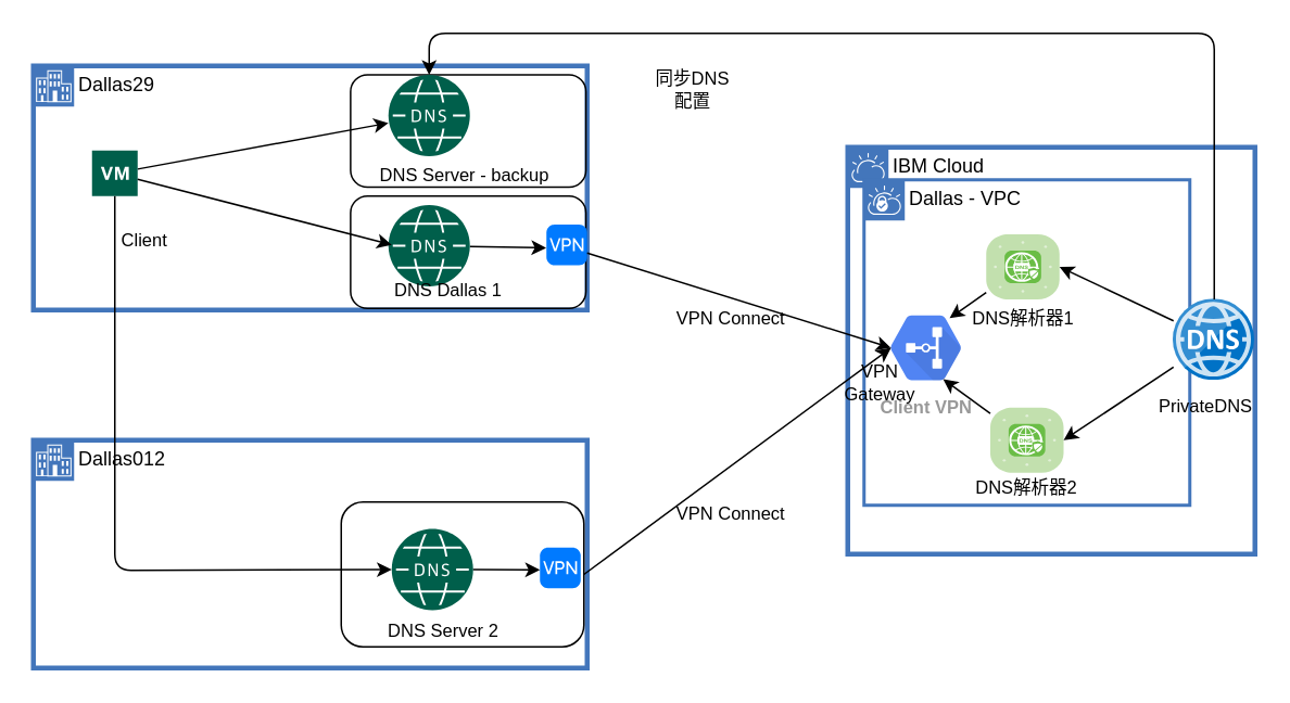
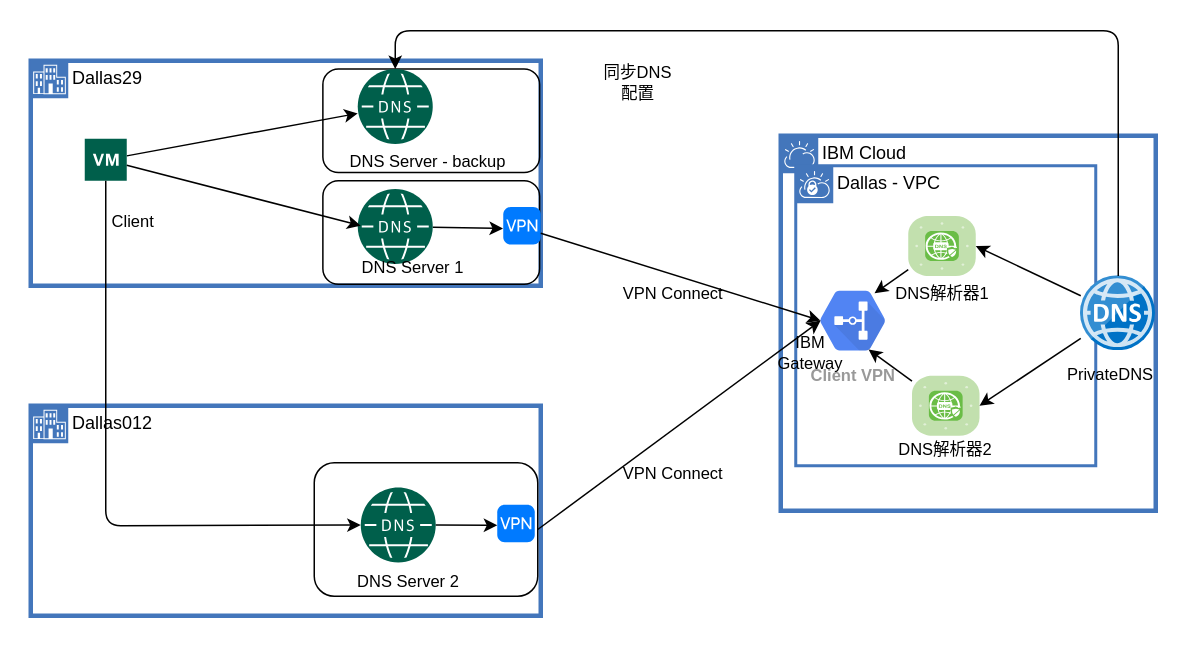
- <mxCell id="18" value="&lt;font style=&quot;font-size: 11px&quot;&gt;DNS Dallas 1&lt;/font&gt;" style="text;html=1;strokeColor=none;fillColor=none;align=center;verticalAlign=middle;whiteSpace=wrap;rounded=0;" vertex="1" parent="8"><mxGeometry x="140" y="122.5" width="230" height="30" as="geometry" /></mxCell>
+ <mxCell id="18" value="&lt;font style=&quot;font-size: 11px&quot;&gt;DNS Server 1&lt;/font&gt;" style="text;html=1;strokeColor=none;fillColor=none;align=center;verticalAlign=middle;whiteSpace=wrap;rounded=0;" vertex="1" parent="8"><mxGeometry x="140" y="122.5" width="230" height="30" as="geometry" /></mxCell>
- <mxCell id="30" value="VPN Gateway" style="text;html=1;strokeColor=none;fillColor=none;align=center;verticalAlign=middle;whiteSpace=wrap;rounded=0;fontSize=11;" vertex="1" parent="22"><mxGeometry x="-20" y="110" width="60" height="30" as="geometry" /></mxCell>
+ <mxCell id="30" value="IBM Gateway" style="text;html=1;strokeColor=none;fillColor=none;align=center;verticalAlign=middle;whiteSpace=wrap;rounded=0;fontSize=11;" vertex="1" parent="22"><mxGeometry x="-20" y="110" width="60" height="30" as="geometry" /></mxCell>
